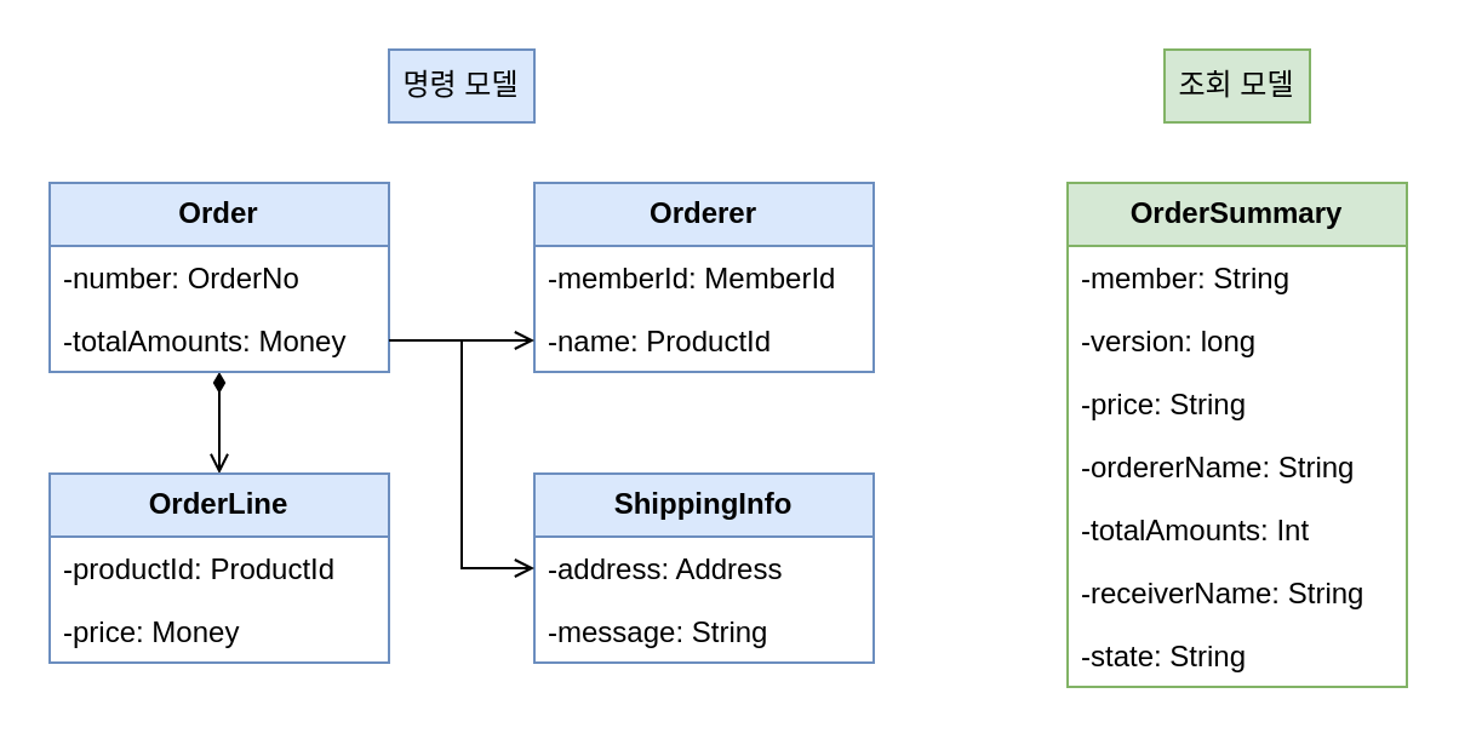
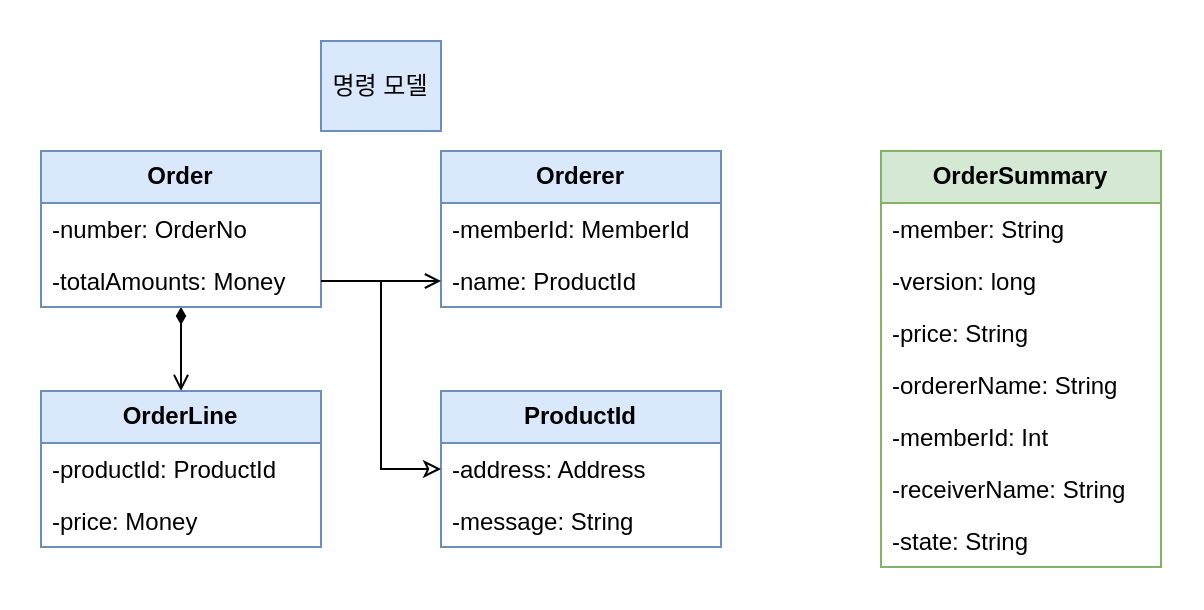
- <mxCell id="17" value="명령 모델" style="text;html=1;align=center;verticalAlign=middle;whiteSpace=wrap;rounded=0;fillColor=#dae8fc;strokeColor=#6c8ebf;" vertex="1" parent="1"><mxGeometry x="160" y="20" width="60" height="30" as="geometry" /></mxCell>
+ <mxCell id="17" value="명령 모델" style="text;html=1;align=center;verticalAlign=middle;whiteSpace=wrap;rounded=0;fillColor=#dae8fc;strokeColor=#6c8ebf;" vertex="1" parent="1"><mxGeometry x="160" y="20" width="60" height="45" as="geometry" /></mxCell>
- <mxCell id="18" value="조회 모델" style="text;html=1;align=center;verticalAlign=middle;whiteSpace=wrap;rounded=0;fillColor=#d5e8d4;strokeColor=#82b366;" vertex="1" parent="1"><mxGeometry x="480" y="20" width="60" height="30" as="geometry" /></mxCell>
- <mxCell id="9" value="&lt;b&gt;ShippingInfo&lt;/b&gt;" style="swimlane;fontStyle=0;childLayout=stackLayout;horizontal=1;startSize=26;fillColor=#dae8fc;horizontalStack=0;resizeParent=1;resizeParentMax=0;resizeLast=0;collapsible=1;marginBottom=0;whiteSpace=wrap;html=1;strokeColor=#6c8ebf;" vertex="1" parent="1"><mxGeometry x="220" y="195" width="140" height="78" as="geometry" /></mxCell>
+ <mxCell id="9" value="&lt;b&gt;ProductId&lt;/b&gt;" style="swimlane;fontStyle=0;childLayout=stackLayout;horizontal=1;startSize=26;fillColor=#dae8fc;horizontalStack=0;resizeParent=1;resizeParentMax=0;resizeLast=0;collapsible=1;marginBottom=0;whiteSpace=wrap;html=1;strokeColor=#6c8ebf;" vertex="1" parent="1"><mxGeometry x="220" y="195" width="140" height="78" as="geometry" /></mxCell>
- <mxCell id="24" value="-totalAmounts: Int" style="text;strokeColor=none;fillColor=none;align=left;verticalAlign=top;spacingLeft=4;spacingRight=4;overflow=hidden;rotatable=0;points=[[0,0.5],[1,0.5]];portConstraint=eastwest;whiteSpace=wrap;html=1;" vertex="1" parent="19"><mxGeometry y="130" width="140" height="26" as="geometry" /></mxCell>
+ <mxCell id="24" value="-memberId: Int" style="text;strokeColor=none;fillColor=none;align=left;verticalAlign=top;spacingLeft=4;spacingRight=4;overflow=hidden;rotatable=0;points=[[0,0.5],[1,0.5]];portConstraint=eastwest;whiteSpace=wrap;html=1;" vertex="1" parent="19"><mxGeometry y="130" width="140" height="26" as="geometry" /></mxCell>
- <mxCell id="16" style="edgeStyle=orthogonalEdgeStyle;rounded=0;orthogonalLoop=1;jettySize=auto;html=1;entryX=0;entryY=0.5;entryDx=0;entryDy=0;endArrow=open;endFill=0;" edge="1" parent="1" source="5" target="10"><mxGeometry relative="1" as="geometry" /></mxCell>
+ <mxCell id="16" style="edgeStyle=orthogonalEdgeStyle;rounded=0;orthogonalLoop=1;jettySize=auto;html=1;entryX=0;entryY=0.5;entryDx=0;entryDy=0;endArrow=classic;endFill=0;" edge="1" parent="1" source="5" target="10"><mxGeometry relative="1" as="geometry" /></mxCell>
